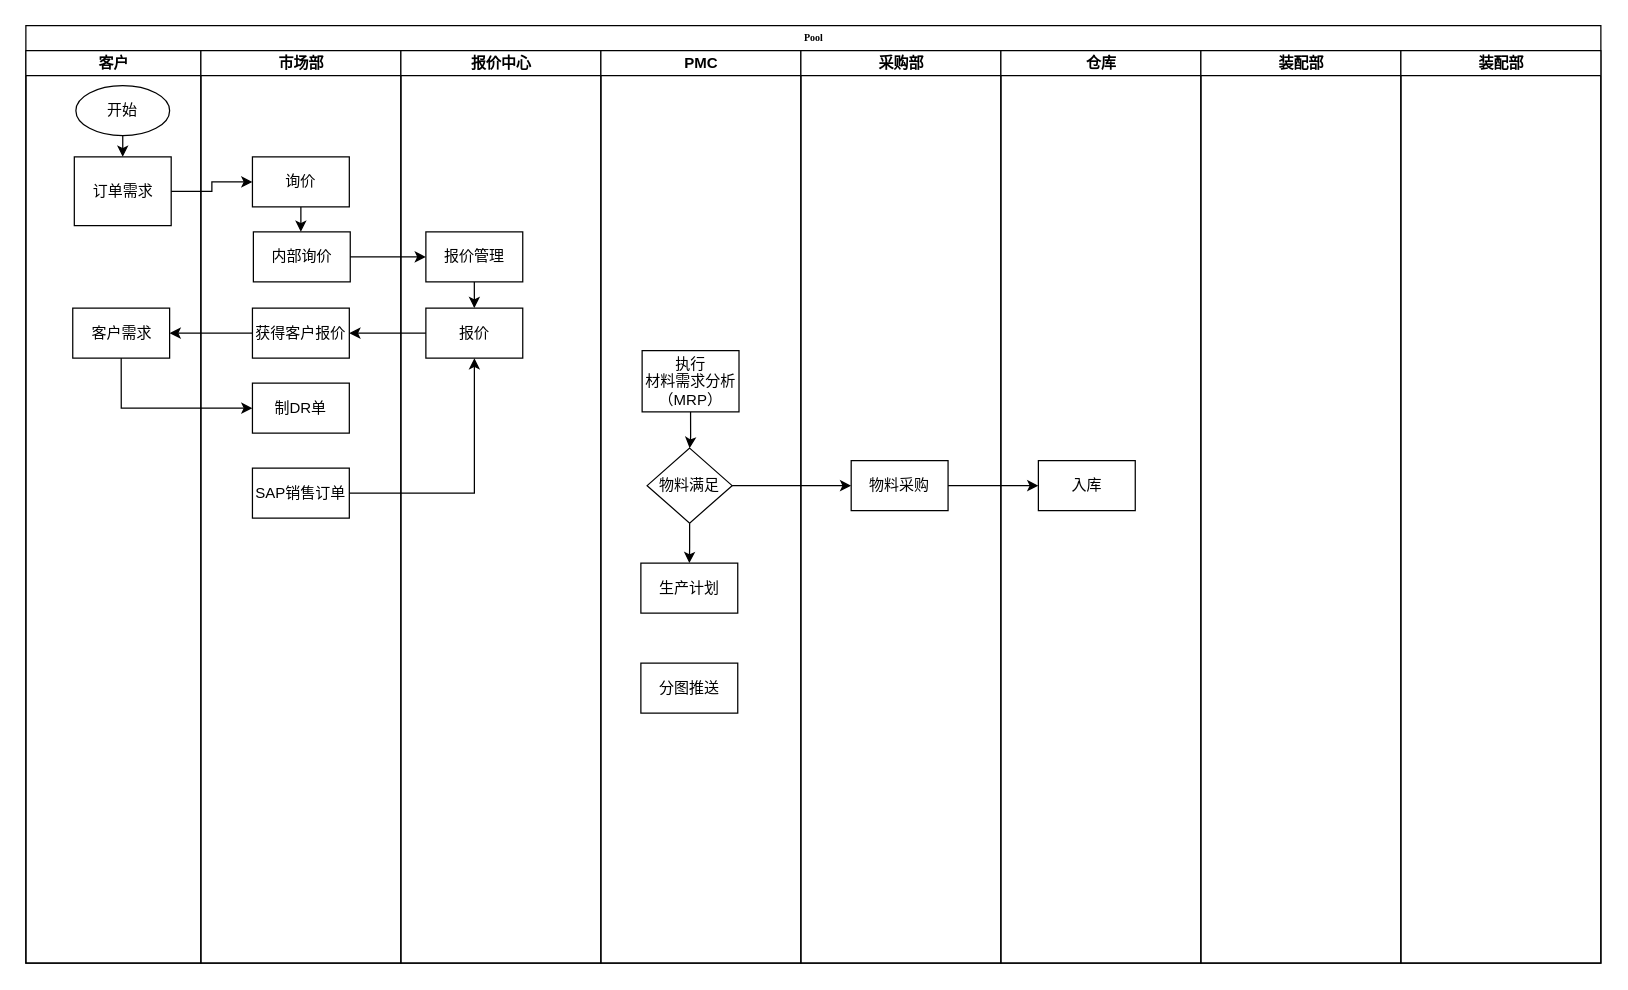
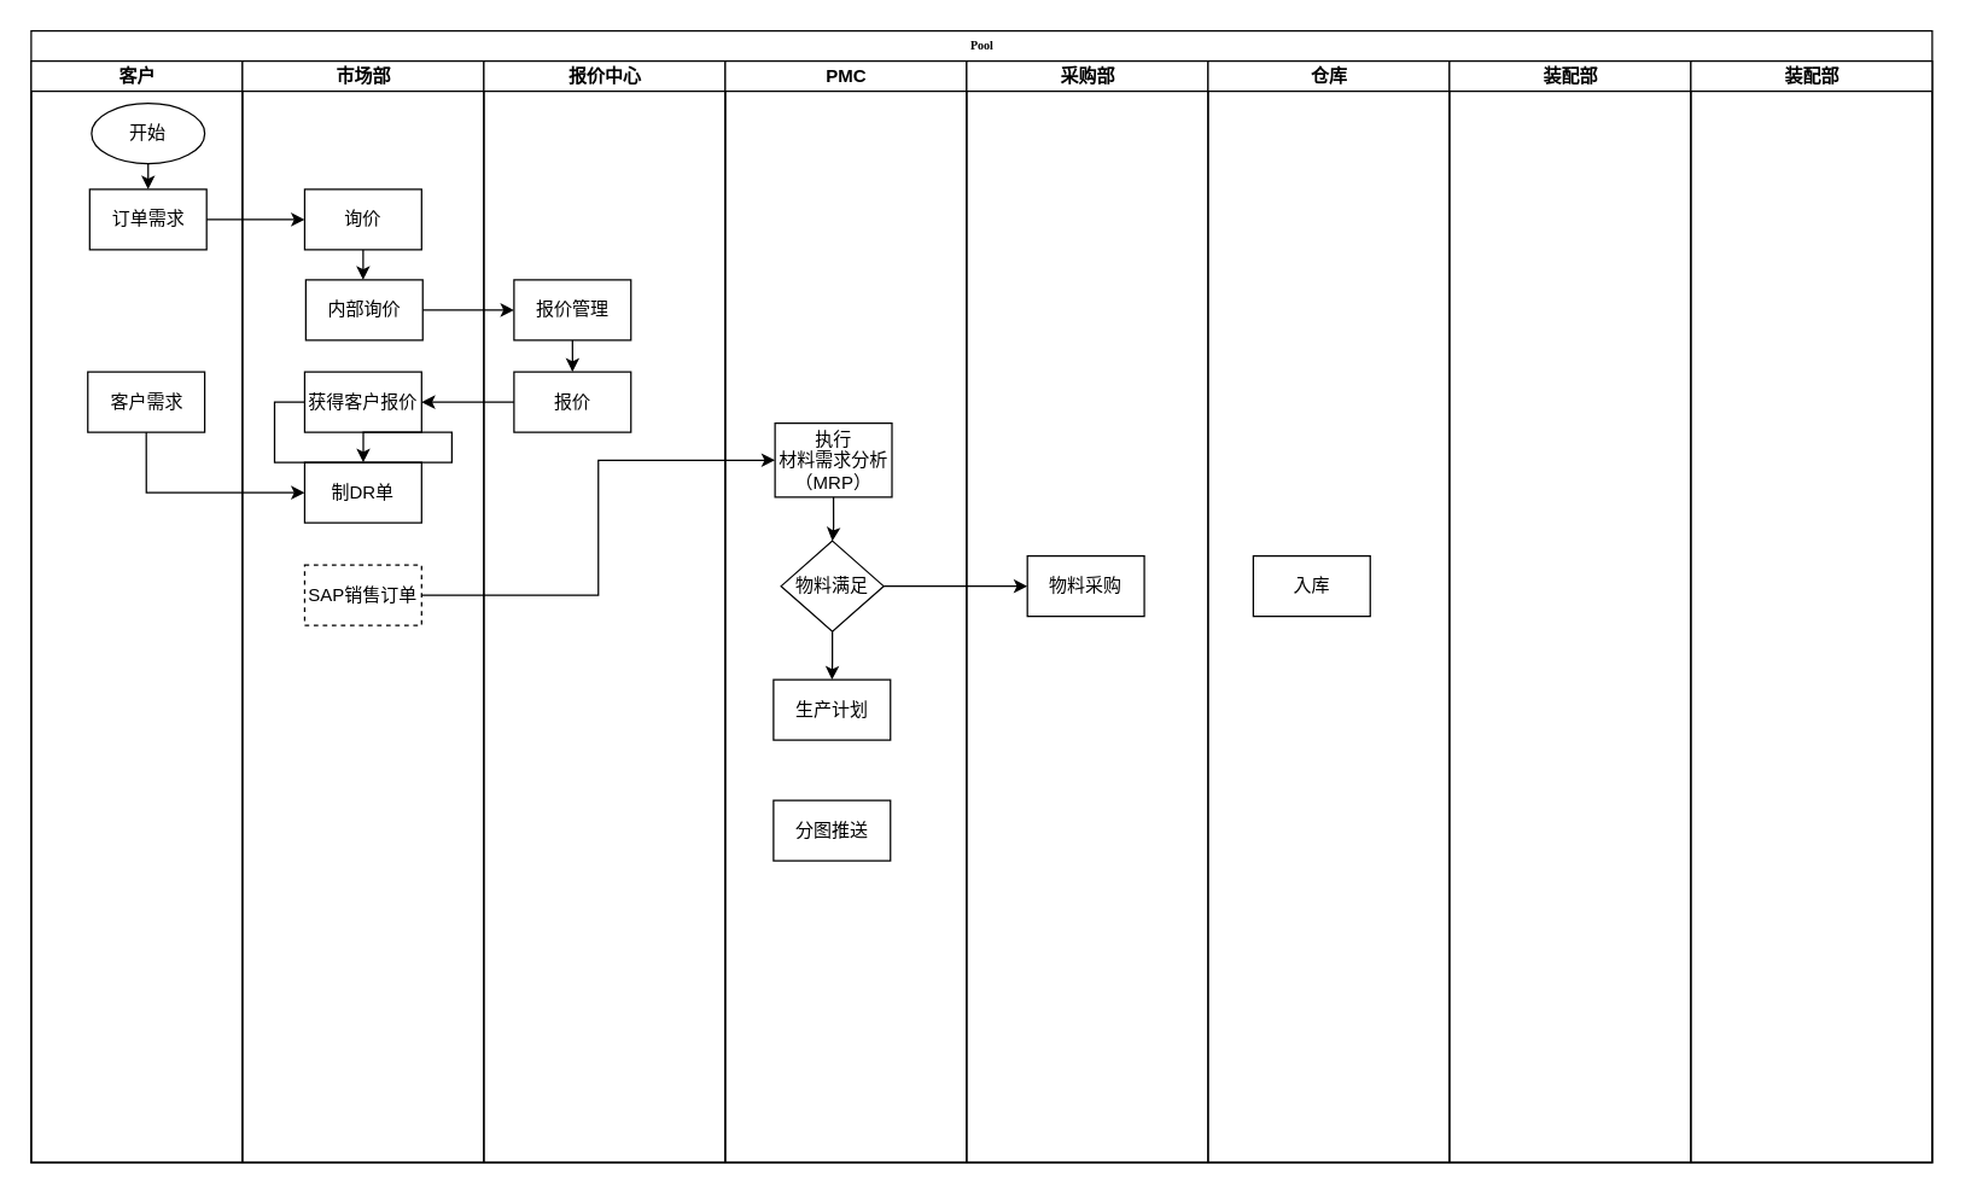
- <mxCell id="5" value="订单需求" style="whiteSpace=wrap;html=1;" vertex="1" parent="3"><mxGeometry x="38.75" y="85" width="77.5" height="55" as="geometry" /></mxCell>
+ <mxCell id="5" value="订单需求" style="whiteSpace=wrap;html=1;" vertex="1" parent="3"><mxGeometry x="38.75" y="85" width="77.5" height="40" as="geometry" /></mxCell>
- <mxCell id="33" style="edgeStyle=orthogonalEdgeStyle;rounded=0;orthogonalLoop=1;jettySize=auto;html=1;exitX=0;exitY=0.5;exitDx=0;exitDy=0;entryX=1;entryY=0.5;entryDx=0;entryDy=0;" edge="1" parent="2" source="12" target="7"><mxGeometry relative="1" as="geometry" /></mxCell>
+ <mxCell id="33" style="edgeStyle=orthogonalEdgeStyle;rounded=0;orthogonalLoop=1;jettySize=auto;html=1;exitX=0;exitY=0.5;exitDx=0;exitDy=0;" edge="1" parent="2" source="12" target="13"><mxGeometry relative="1" as="geometry" /></mxCell>
- <mxCell id="37" style="edgeStyle=orthogonalEdgeStyle;rounded=0;orthogonalLoop=1;jettySize=auto;html=1;exitX=1;exitY=0.5;exitDx=0;exitDy=0;" edge="1" parent="2" source="14" target="18"><mxGeometry relative="1" as="geometry" /></mxCell>
+ <mxCell id="37" style="edgeStyle=orthogonalEdgeStyle;rounded=0;orthogonalLoop=1;jettySize=auto;html=1;exitX=1;exitY=0.5;exitDx=0;exitDy=0;entryX=0;entryY=0.5;entryDx=0;entryDy=0;" edge="1" parent="2" source="14" target="21"><mxGeometry relative="1" as="geometry" /></mxCell>
- <mxCell id="39" style="edgeStyle=orthogonalEdgeStyle;rounded=0;orthogonalLoop=1;jettySize=auto;html=1;exitX=1;exitY=0.5;exitDx=0;exitDy=0;entryX=0;entryY=0.5;entryDx=0;entryDy=0;" edge="1" parent="2" source="27" target="29"><mxGeometry relative="1" as="geometry" /></mxCell>
- <mxCell id="14" value="SAP销售订单" style="whiteSpace=wrap;html=1;" vertex="1" parent="8"><mxGeometry x="41.25" y="334" width="77.5" height="40" as="geometry" /></mxCell>
+ <mxCell id="14" value="SAP销售订单" style="whiteSpace=wrap;html=1;dashed=1;" vertex="1" parent="8"><mxGeometry x="41.25" y="334" width="77.5" height="40" as="geometry" /></mxCell>
